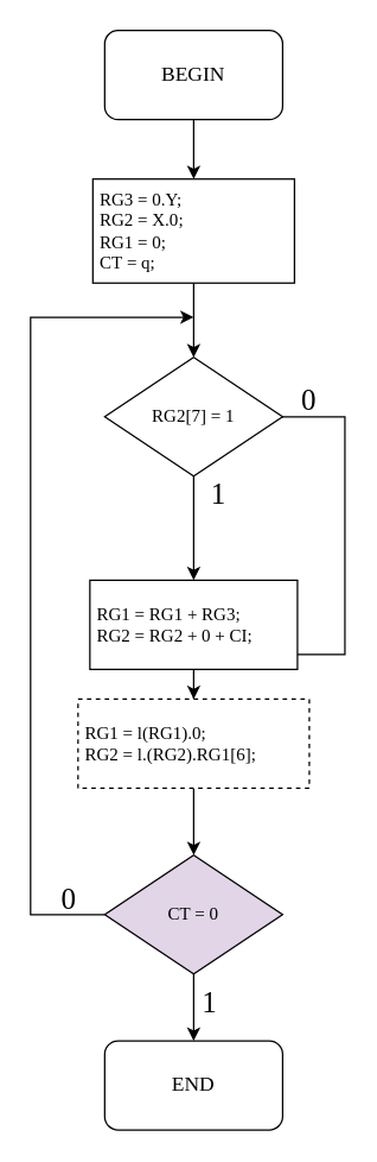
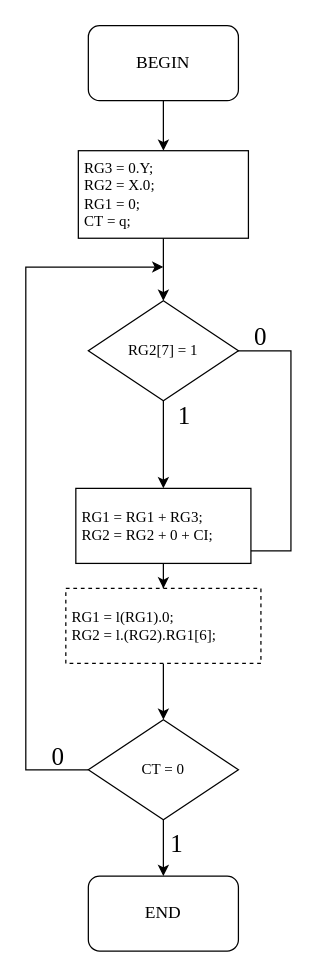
- <mxCell id="14" value="&lt;font face=&quot;Consolas&quot;&gt;СТ = 0&lt;/font&gt;" style="rhombus;whiteSpace=wrap;html=1;fillColor=#e1d5e7;" parent="1" vertex="1"><mxGeometry x="70" y="575" width="120" height="80" as="geometry" /></mxCell>
+ <mxCell id="14" value="&lt;font face=&quot;Consolas&quot;&gt;СТ = 0&lt;/font&gt;" style="rhombus;whiteSpace=wrap;html=1;" parent="1" vertex="1"><mxGeometry x="70" y="575" width="120" height="80" as="geometry" /></mxCell>
